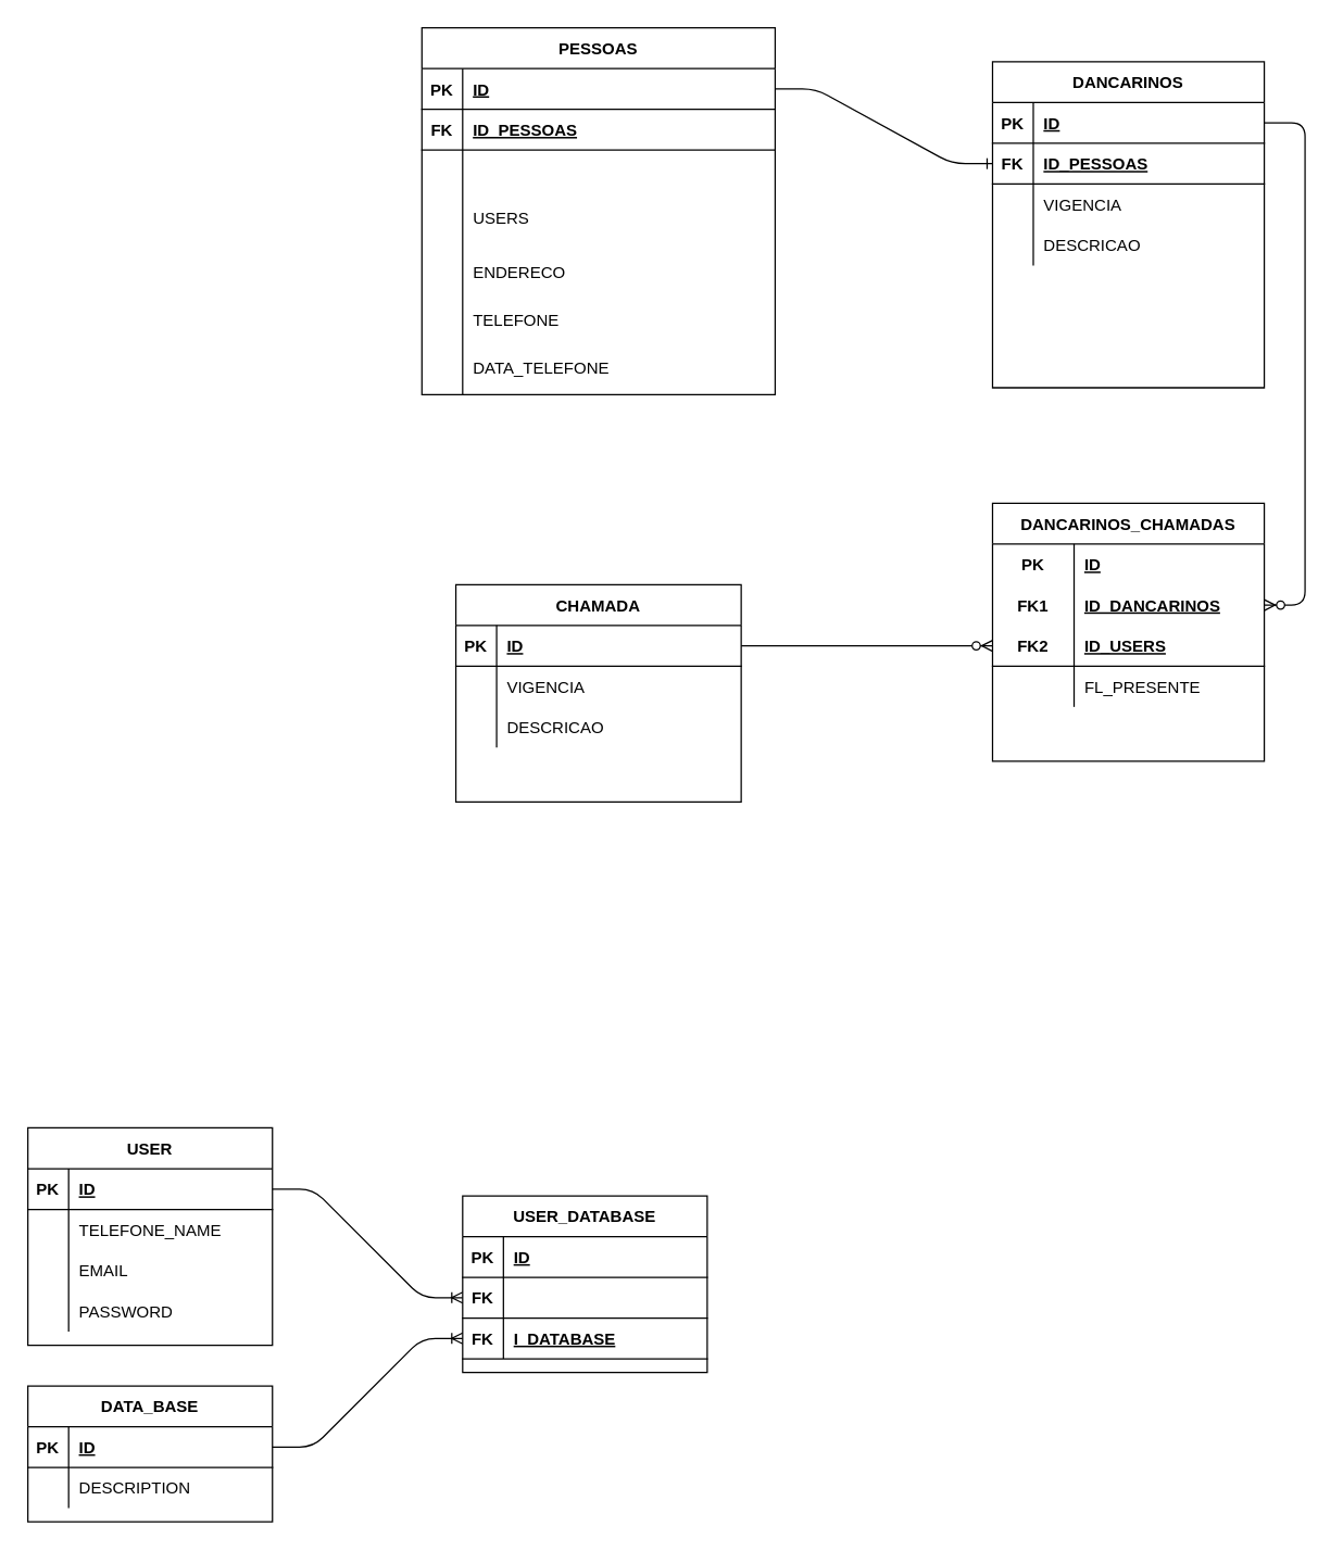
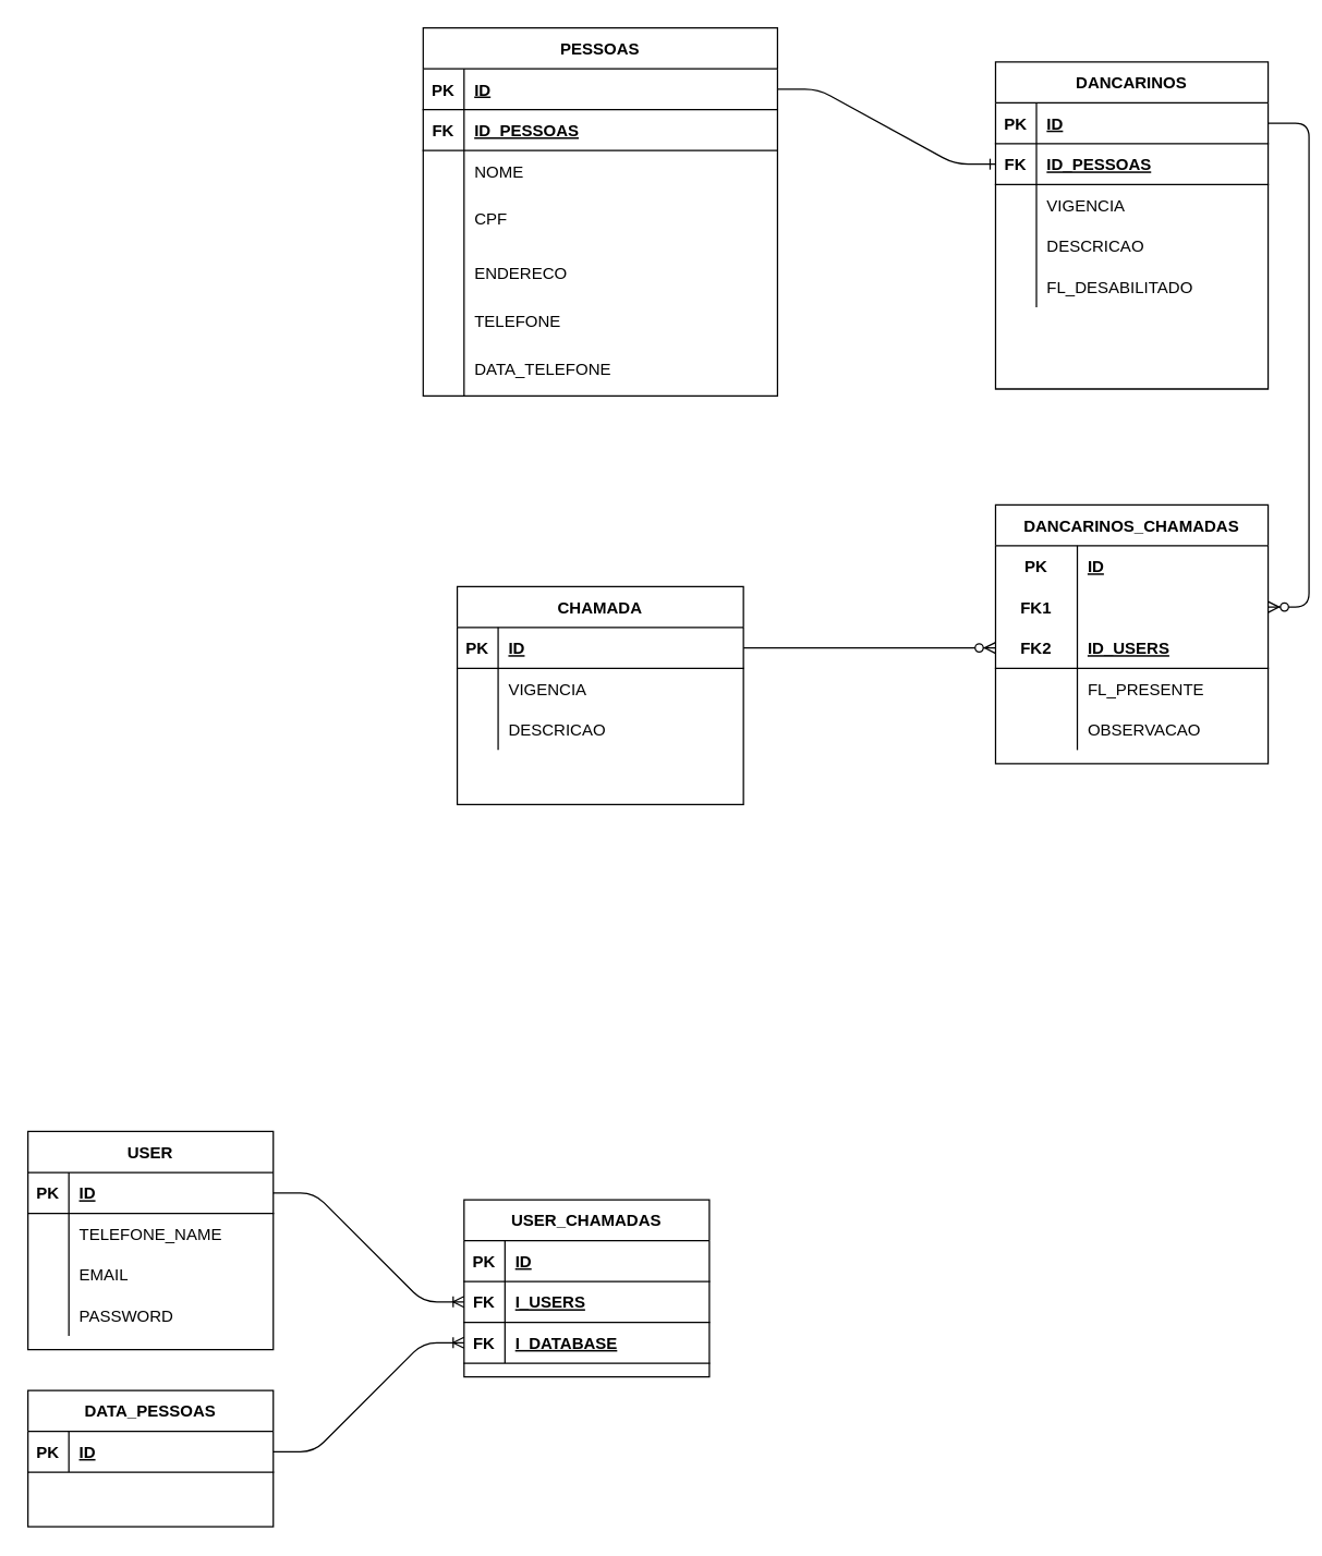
+ <mxCell id="11" value="NOME" style="shape=partialRectangle;connectable=0;fillColor=none;top=0;left=0;bottom=0;right=0;align=left;spacingLeft=6;overflow=hidden;" parent="9" vertex="1"><mxGeometry x="30" width="230" height="30" as="geometry" /></mxCell>
- <mxCell id="14" value="USERS" style="shape=partialRectangle;connectable=0;fillColor=none;top=0;left=0;bottom=0;right=0;align=left;spacingLeft=6;overflow=hidden;" parent="12" vertex="1"><mxGeometry x="30" width="230" height="40" as="geometry" /></mxCell>
+ <mxCell id="14" value="CPF" style="shape=partialRectangle;connectable=0;fillColor=none;top=0;left=0;bottom=0;right=0;align=left;spacingLeft=6;overflow=hidden;" parent="12" vertex="1"><mxGeometry x="30" width="230" height="40" as="geometry" /></mxCell>
+ <mxCell id="39" value="FL_DESABILITADO" style="shape=partialRectangle;connectable=0;fillColor=none;top=0;left=0;bottom=0;right=0;align=left;spacingLeft=6;overflow=hidden;" parent="37" vertex="1"><mxGeometry x="30" width="170" height="30" as="geometry" /></mxCell>
- <mxCell id="57" value="ID_DANCARINOS" style="shape=partialRectangle;connectable=0;fillColor=none;top=0;left=0;bottom=0;right=0;align=left;spacingLeft=6;fontStyle=5;overflow=hidden;" parent="55" vertex="1"><mxGeometry x="60" width="140" height="30" as="geometry" /></mxCell>
+ <mxCell id="66" value="OBSERVACAO" style="shape=partialRectangle;connectable=0;fillColor=none;top=0;left=0;bottom=0;right=0;align=left;spacingLeft=6;overflow=hidden;" vertex="1" parent="64"><mxGeometry x="60" width="140" height="30" as="geometry" /></mxCell>
- <mxCell id="89" value="USER_DATABASE" style="shape=table;startSize=30;container=1;collapsible=1;childLayout=tableLayout;fixedRows=1;rowLines=0;fontStyle=1;align=center;resizeLast=1;" parent="1" vertex="1"><mxGeometry x="340" y="880" width="180" height="130" as="geometry" /></mxCell>
+ <mxCell id="89" value="USER_CHAMADAS" style="shape=table;startSize=30;container=1;collapsible=1;childLayout=tableLayout;fixedRows=1;rowLines=0;fontStyle=1;align=center;resizeLast=1;" parent="1" vertex="1"><mxGeometry x="340" y="880" width="180" height="130" as="geometry" /></mxCell>
+ <mxCell id="95" value="I_USERS" style="shape=partialRectangle;connectable=0;fillColor=none;top=0;left=0;bottom=0;right=0;align=left;spacingLeft=6;fontStyle=5;overflow=hidden;" parent="93" vertex="1"><mxGeometry x="30" width="150" height="30" as="geometry" /></mxCell>
- <mxCell id="82" value="DATA_BASE" style="shape=table;startSize=30;container=1;collapsible=1;childLayout=tableLayout;fixedRows=1;rowLines=0;fontStyle=1;align=center;resizeLast=1;" parent="1" vertex="1"><mxGeometry x="20" y="1020" width="180" height="100.0" as="geometry" /></mxCell>
+ <mxCell id="82" value="DATA_PESSOAS" style="shape=table;startSize=30;container=1;collapsible=1;childLayout=tableLayout;fixedRows=1;rowLines=0;fontStyle=1;align=center;resizeLast=1;" parent="1" vertex="1"><mxGeometry x="20" y="1020" width="180" height="100.0" as="geometry" /></mxCell>
- <mxCell id="88" value="DESCRIPTION" style="shape=partialRectangle;connectable=0;fillColor=none;top=0;left=0;bottom=0;right=0;align=left;spacingLeft=6;overflow=hidden;" parent="86" vertex="1"><mxGeometry x="30" width="150" height="30" as="geometry" /></mxCell>
